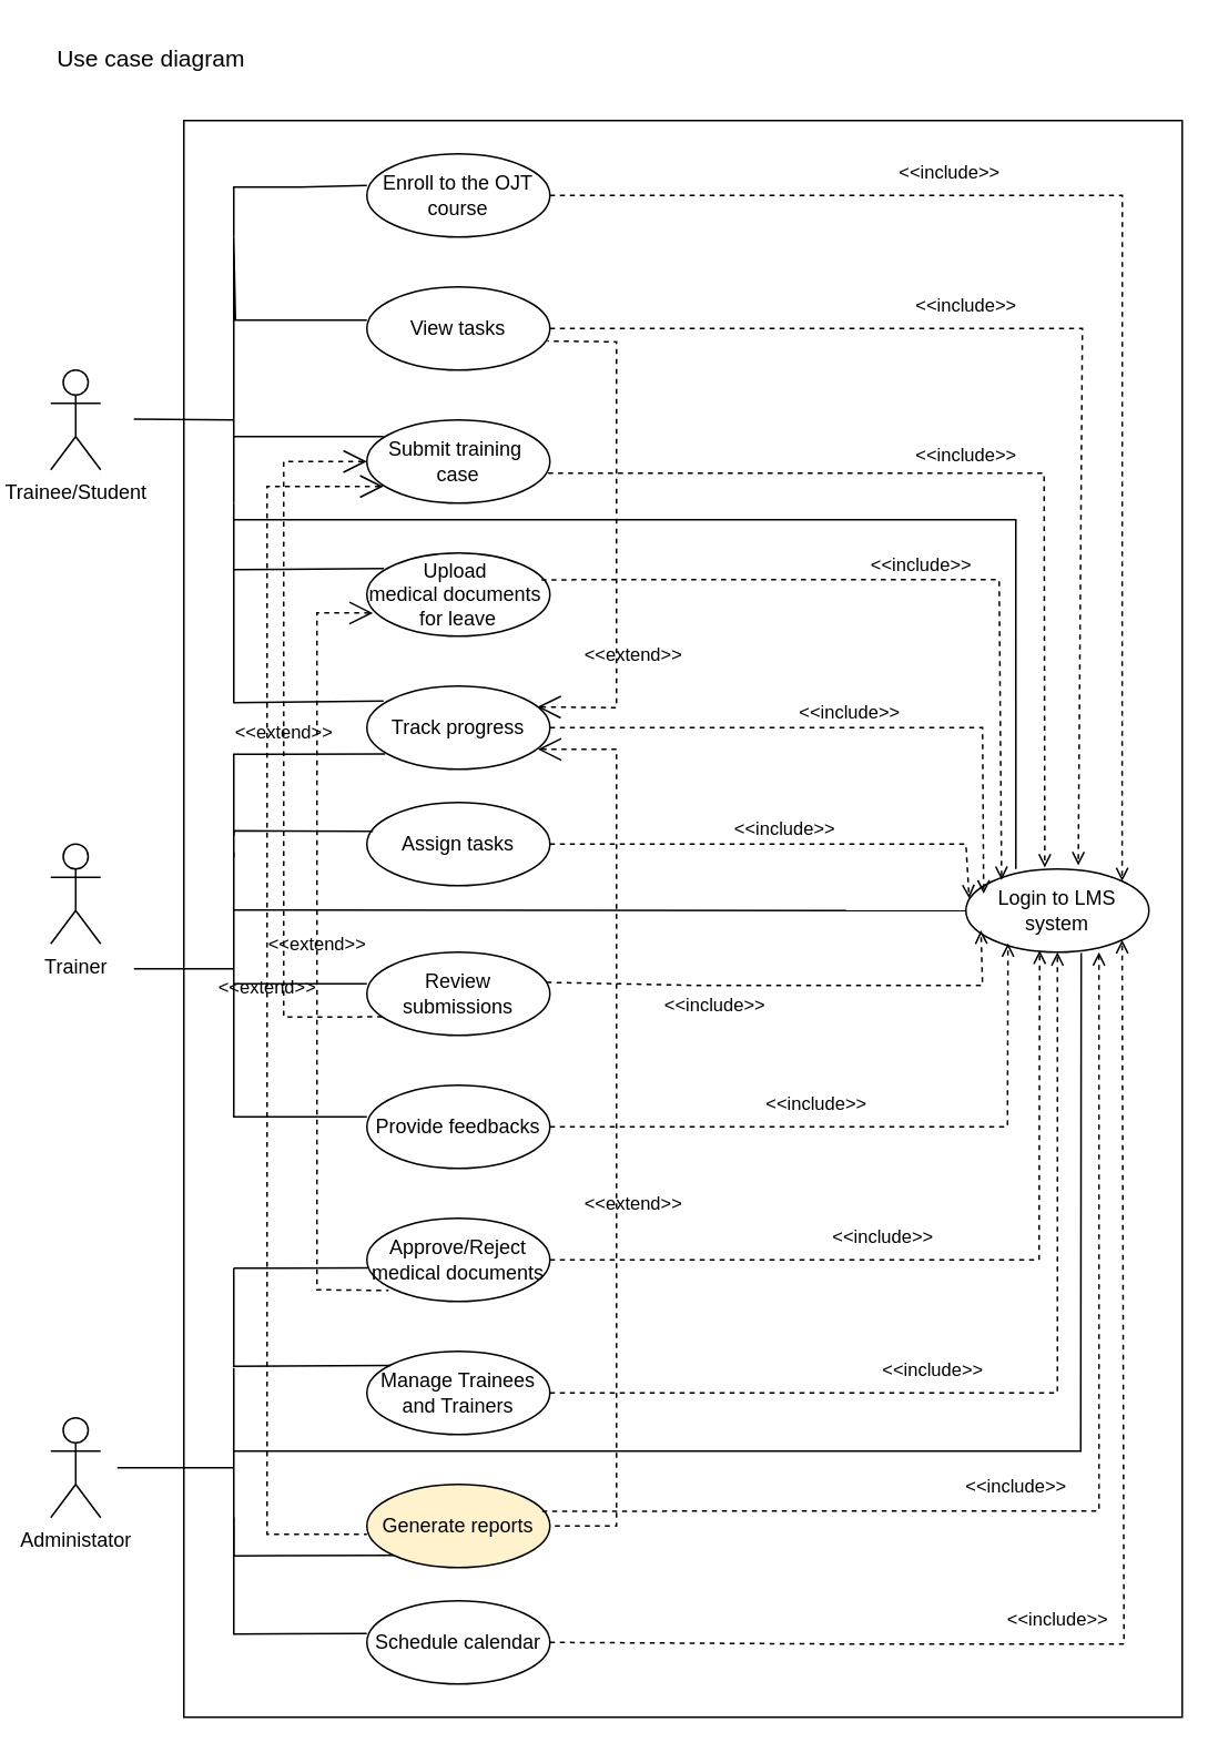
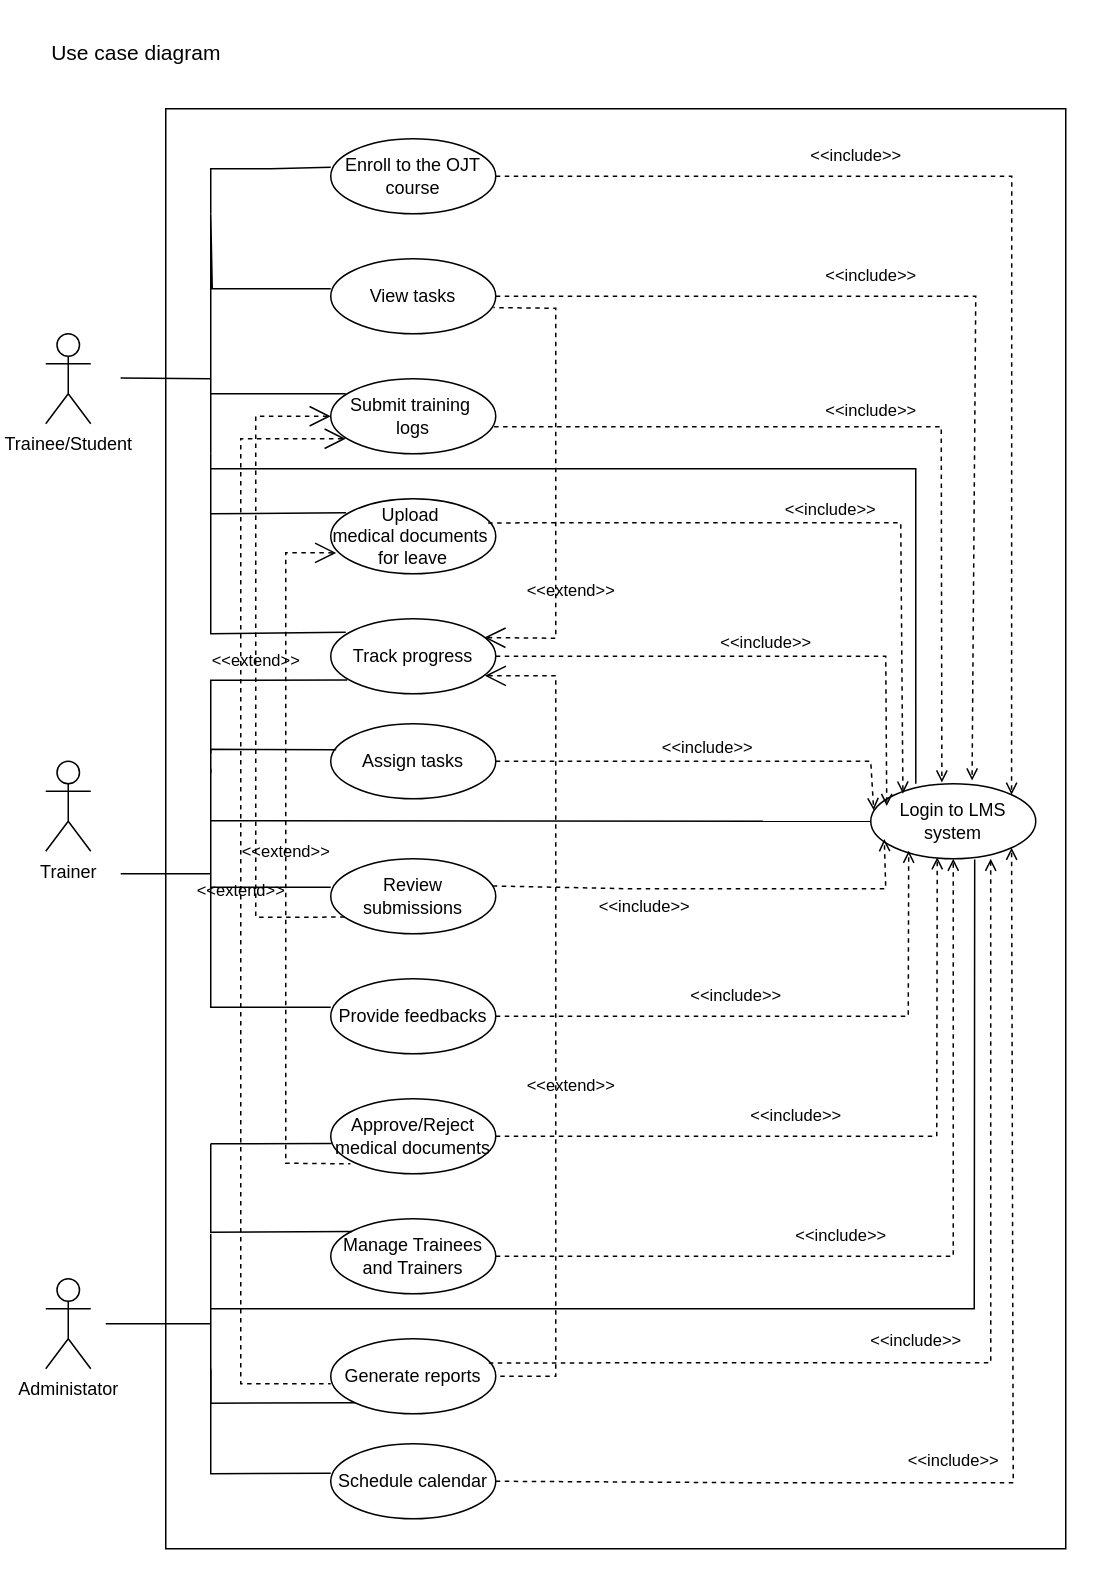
- <mxCell id="8" value="Submit training&amp;nbsp;&lt;div&gt;case&lt;/div&gt;" style="ellipse;whiteSpace=wrap;html=1;" parent="1" vertex="1"><mxGeometry x="220" y="252" width="110" height="50" as="geometry" /></mxCell>
+ <mxCell id="8" value="Submit training&amp;nbsp;&lt;div&gt;logs&lt;/div&gt;" style="ellipse;whiteSpace=wrap;html=1;" parent="1" vertex="1"><mxGeometry x="220" y="252" width="110" height="50" as="geometry" /></mxCell>
- <mxCell id="16" value="Generate reports" style="ellipse;whiteSpace=wrap;html=1;fillColor=#fff2cc;" parent="1" vertex="1"><mxGeometry x="220" y="892" width="110" height="50" as="geometry" /></mxCell>
+ <mxCell id="16" value="Generate reports" style="ellipse;whiteSpace=wrap;html=1;" parent="1" vertex="1"><mxGeometry x="220" y="892" width="110" height="50" as="geometry" /></mxCell>
